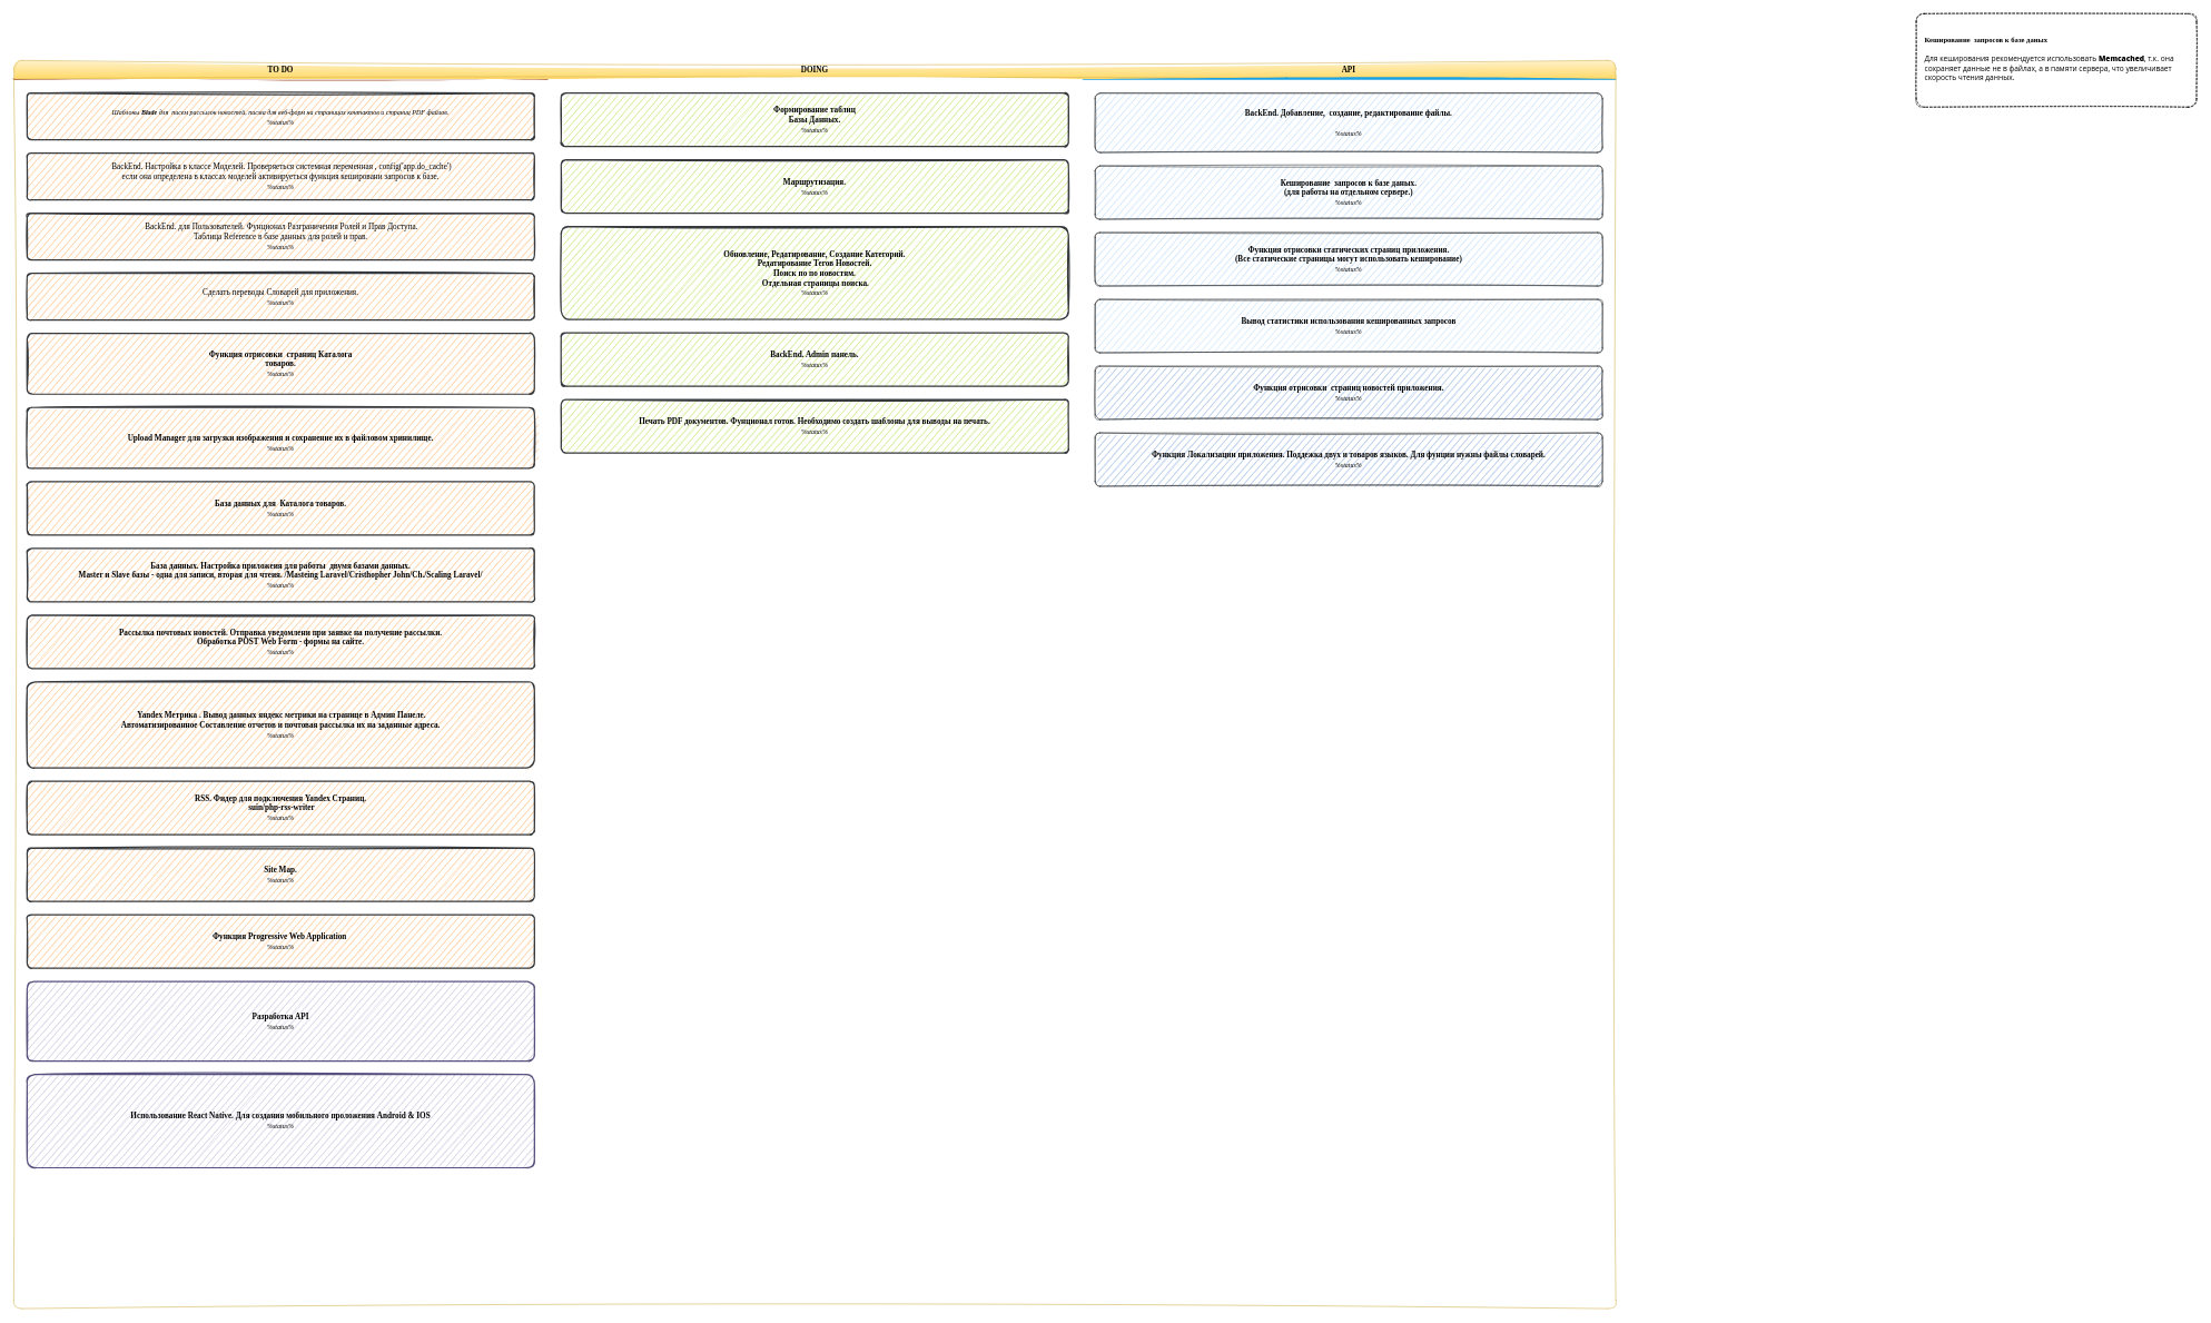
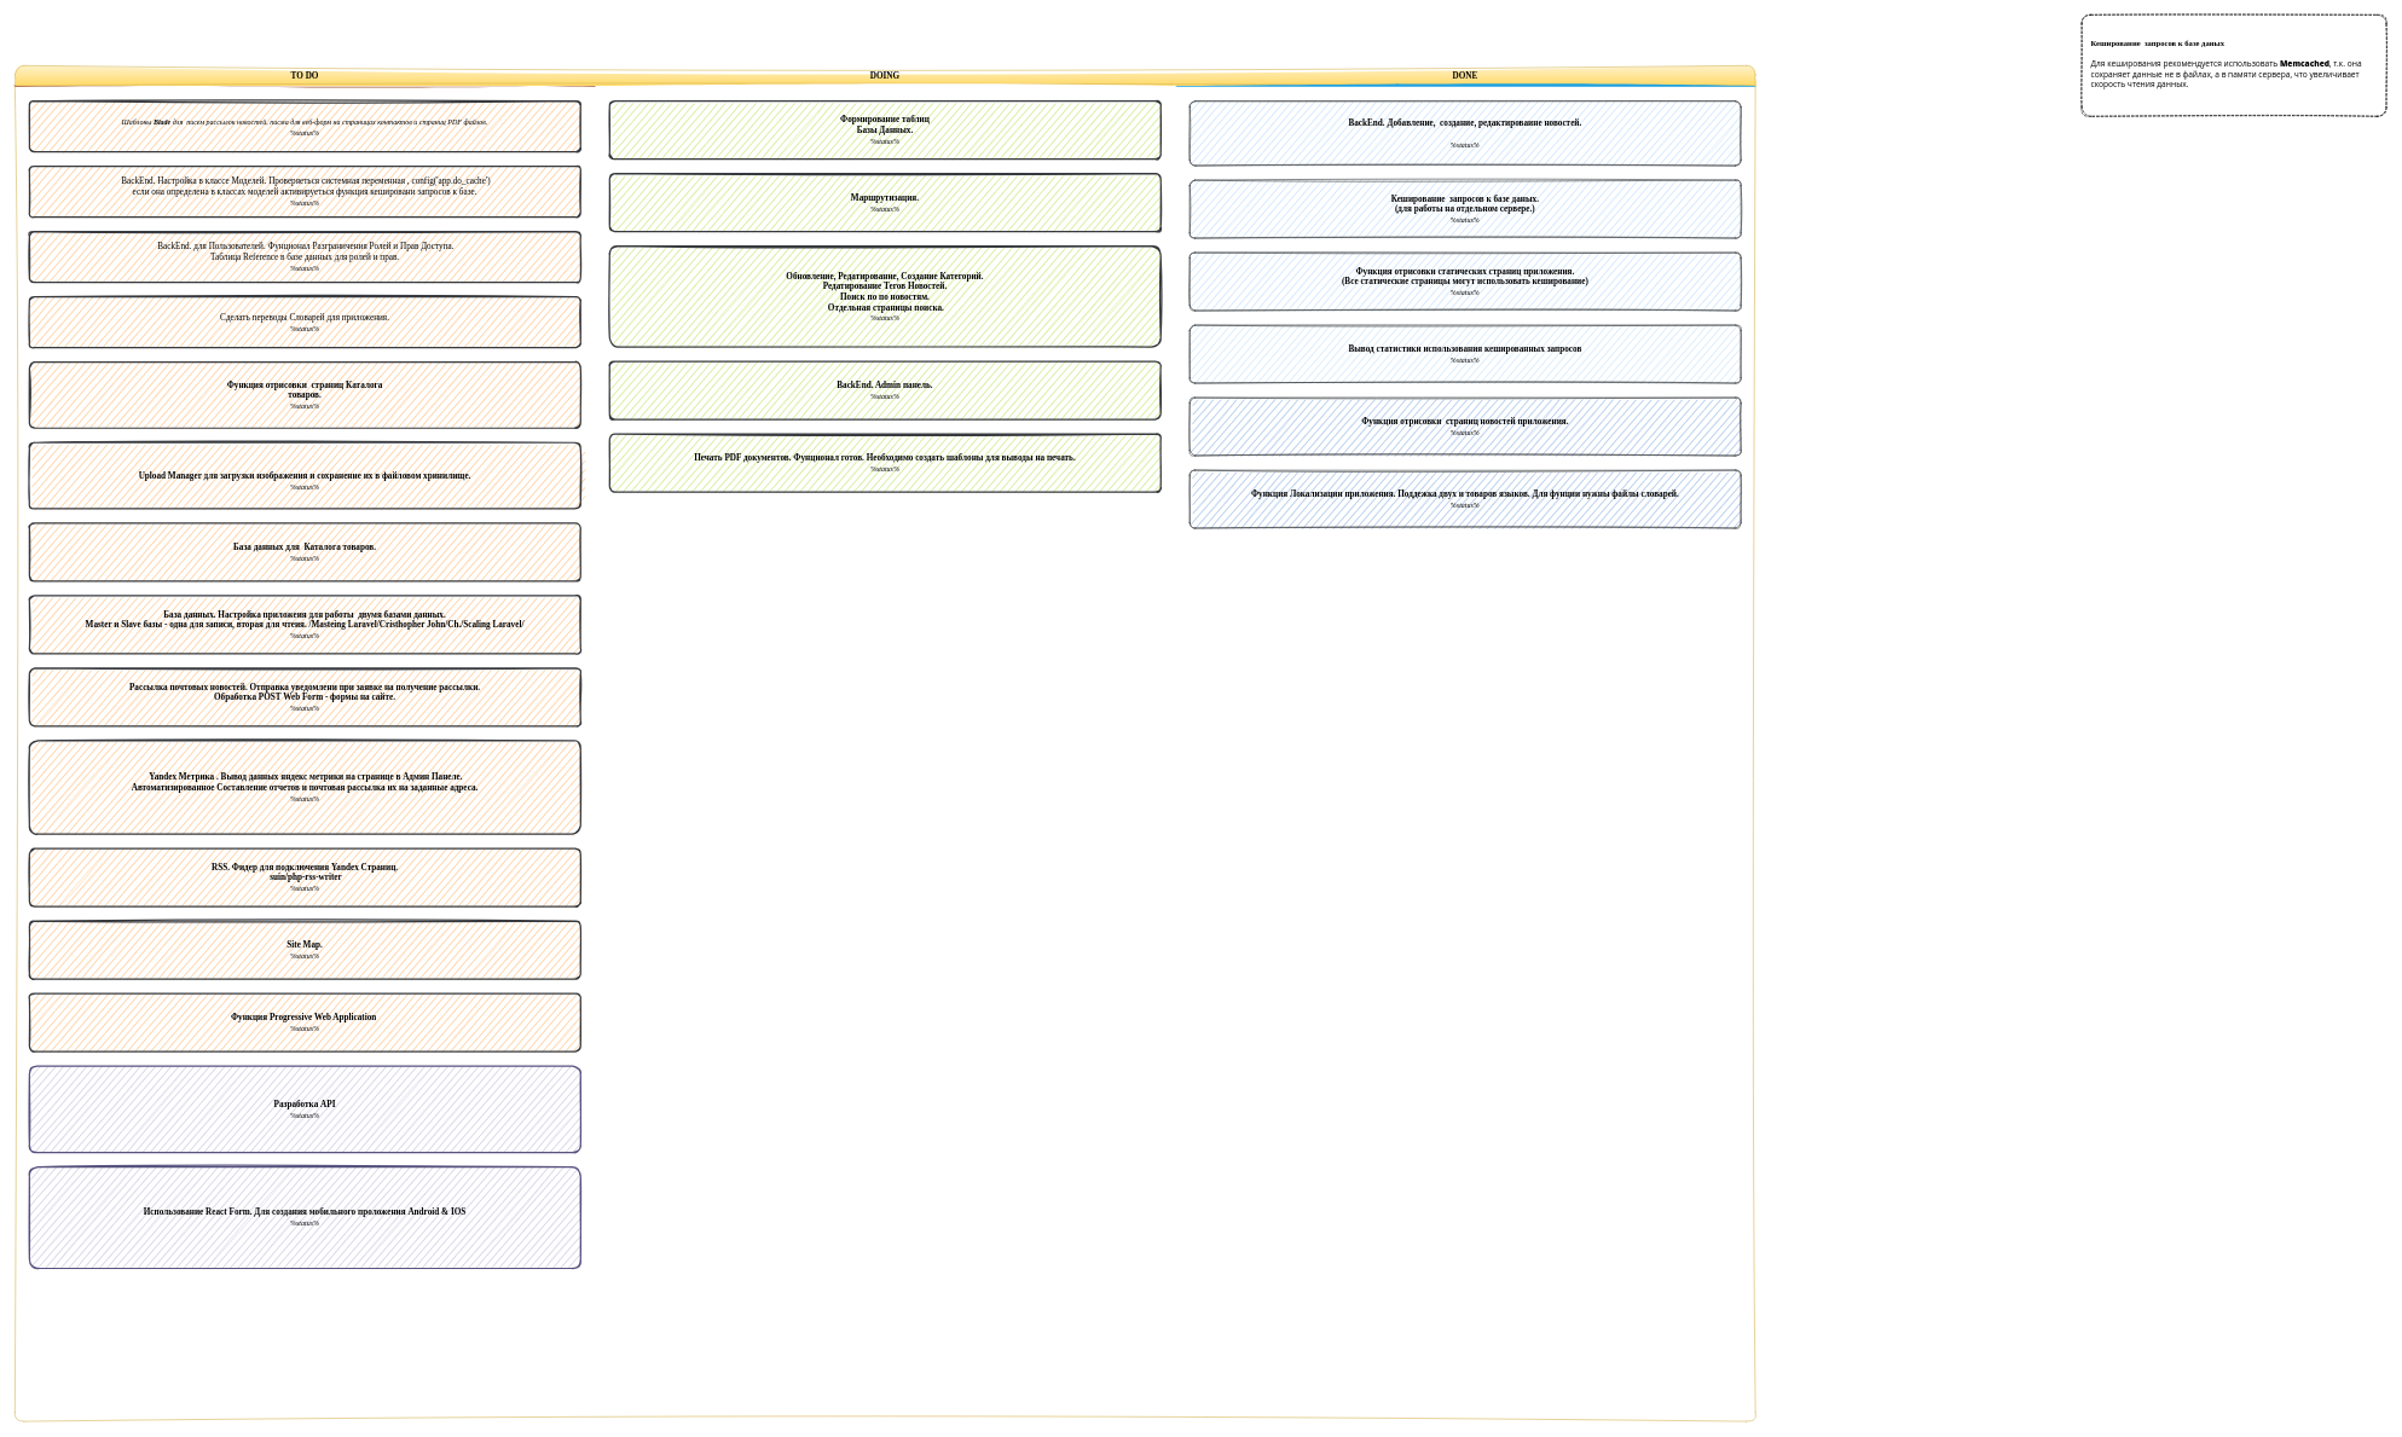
- <mxCell id="25" value="API" style="swimlane;strokeWidth=2;fontFamily=Permanent Marker;html=0;startSize=1;verticalAlign=bottom;spacingBottom=5;points=[];childLayout=stackLayout;stackBorder=20;stackSpacing=20;resizeLast=0;resizeParent=1;horizontalStack=0;collapsible=0;strokeColor=none;fillStyle=solid;fillColor=#1BA1E2;sketch=1;rounded=1;" parent="2" vertex="1"><mxGeometry x="1600" y="28" width="800" height="1842" as="geometry" /></mxCell>
+ <mxCell id="25" value="DONE" style="swimlane;strokeWidth=2;fontFamily=Permanent Marker;html=0;startSize=1;verticalAlign=bottom;spacingBottom=5;points=[];childLayout=stackLayout;stackBorder=20;stackSpacing=20;resizeLast=0;resizeParent=1;horizontalStack=0;collapsible=0;strokeColor=none;fillStyle=solid;fillColor=#1BA1E2;sketch=1;rounded=1;" parent="2" vertex="1"><mxGeometry x="1600" y="28" width="800" height="1842" as="geometry" /></mxCell>
- <mxCell id="26" value="BackEnd.&amp;nbsp;Добавление,&amp;nbsp; создание, редактироваине файлы.&lt;br&gt;&lt;br&gt;&lt;span style=&quot;font-weight: normal&quot;&gt;&lt;i&gt;&lt;font style=&quot;font-size: 10px&quot;&gt;%status%&lt;/font&gt;&lt;/i&gt;&lt;/span&gt;" style="whiteSpace=wrap;html=1;strokeWidth=1;fillColor=#cce5ff;fontStyle=1;spacingTop=0;arcSize=9;points=[];fontFamily=Permanent Marker;hachureGap=8;fillWeight=1;strokeColor=#36393d;sketch=1;rounded=1;backgroundOutline=0;movableLabel=0;shadow=0;" vertex="1" parent="25"><mxGeometry x="20" y="21" width="760" height="89" as="geometry" /></mxCell>
+ <mxCell id="26" value="BackEnd.&amp;nbsp;Добавление,&amp;nbsp; создание, редактироваине новостей.&lt;br&gt;&lt;br&gt;&lt;span style=&quot;font-weight: normal&quot;&gt;&lt;i&gt;&lt;font style=&quot;font-size: 10px&quot;&gt;%status%&lt;/font&gt;&lt;/i&gt;&lt;/span&gt;" style="whiteSpace=wrap;html=1;strokeWidth=1;fillColor=#cce5ff;fontStyle=1;spacingTop=0;arcSize=9;points=[];fontFamily=Permanent Marker;hachureGap=8;fillWeight=1;strokeColor=#36393d;sketch=1;rounded=1;backgroundOutline=0;movableLabel=0;shadow=0;" vertex="1" parent="25"><mxGeometry x="20" y="21" width="760" height="89" as="geometry" /></mxCell>
- <mxCell id="18" value="Использование React Native. Для создания мобильного проложения Android &amp;amp; IOS&lt;br&gt;&lt;span style=&quot;font-weight: normal&quot;&gt;&lt;i&gt;&lt;font style=&quot;font-size: 10px&quot;&gt;%status%&lt;/font&gt;&lt;/i&gt;&lt;/span&gt;" style="whiteSpace=wrap;html=1;strokeWidth=2;fillColor=#d0cee2;fontStyle=1;spacingTop=0;arcSize=9;points=[];fontFamily=Permanent Marker;hachureGap=8;fillWeight=1;strokeColor=#56517e;sketch=1;rounded=1;" parent="3" vertex="1"><mxGeometry x="20" y="1491" width="760" height="140" as="geometry" /></mxCell>
+ <mxCell id="18" value="Использование React Form. Для создания мобильного проложения Android &amp;amp; IOS&lt;br&gt;&lt;span style=&quot;font-weight: normal&quot;&gt;&lt;i&gt;&lt;font style=&quot;font-size: 10px&quot;&gt;%status%&lt;/font&gt;&lt;/i&gt;&lt;/span&gt;" style="whiteSpace=wrap;html=1;strokeWidth=2;fillColor=#d0cee2;fontStyle=1;spacingTop=0;arcSize=9;points=[];fontFamily=Permanent Marker;hachureGap=8;fillWeight=1;strokeColor=#56517e;sketch=1;rounded=1;" parent="3" vertex="1"><mxGeometry x="20" y="1491" width="760" height="140" as="geometry" /></mxCell>
